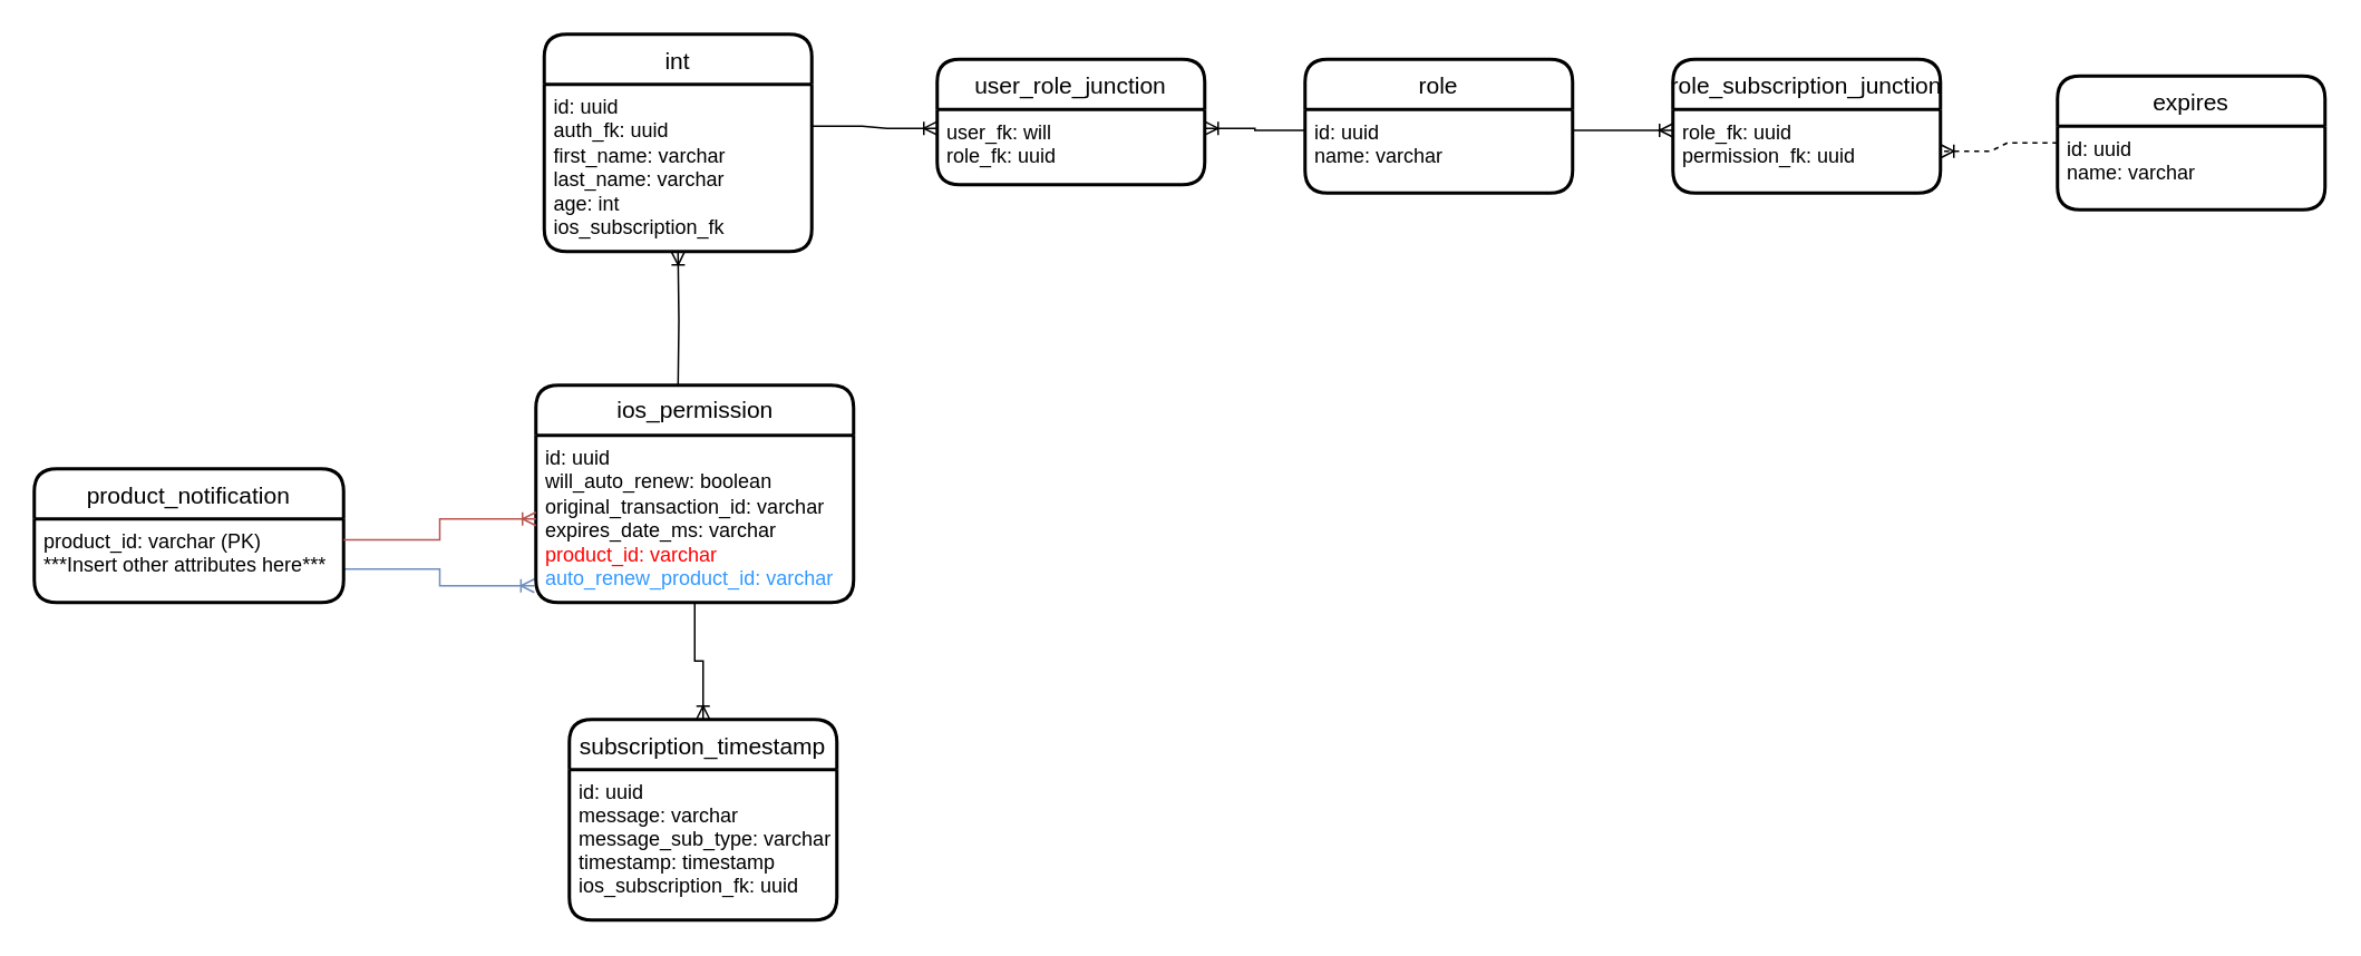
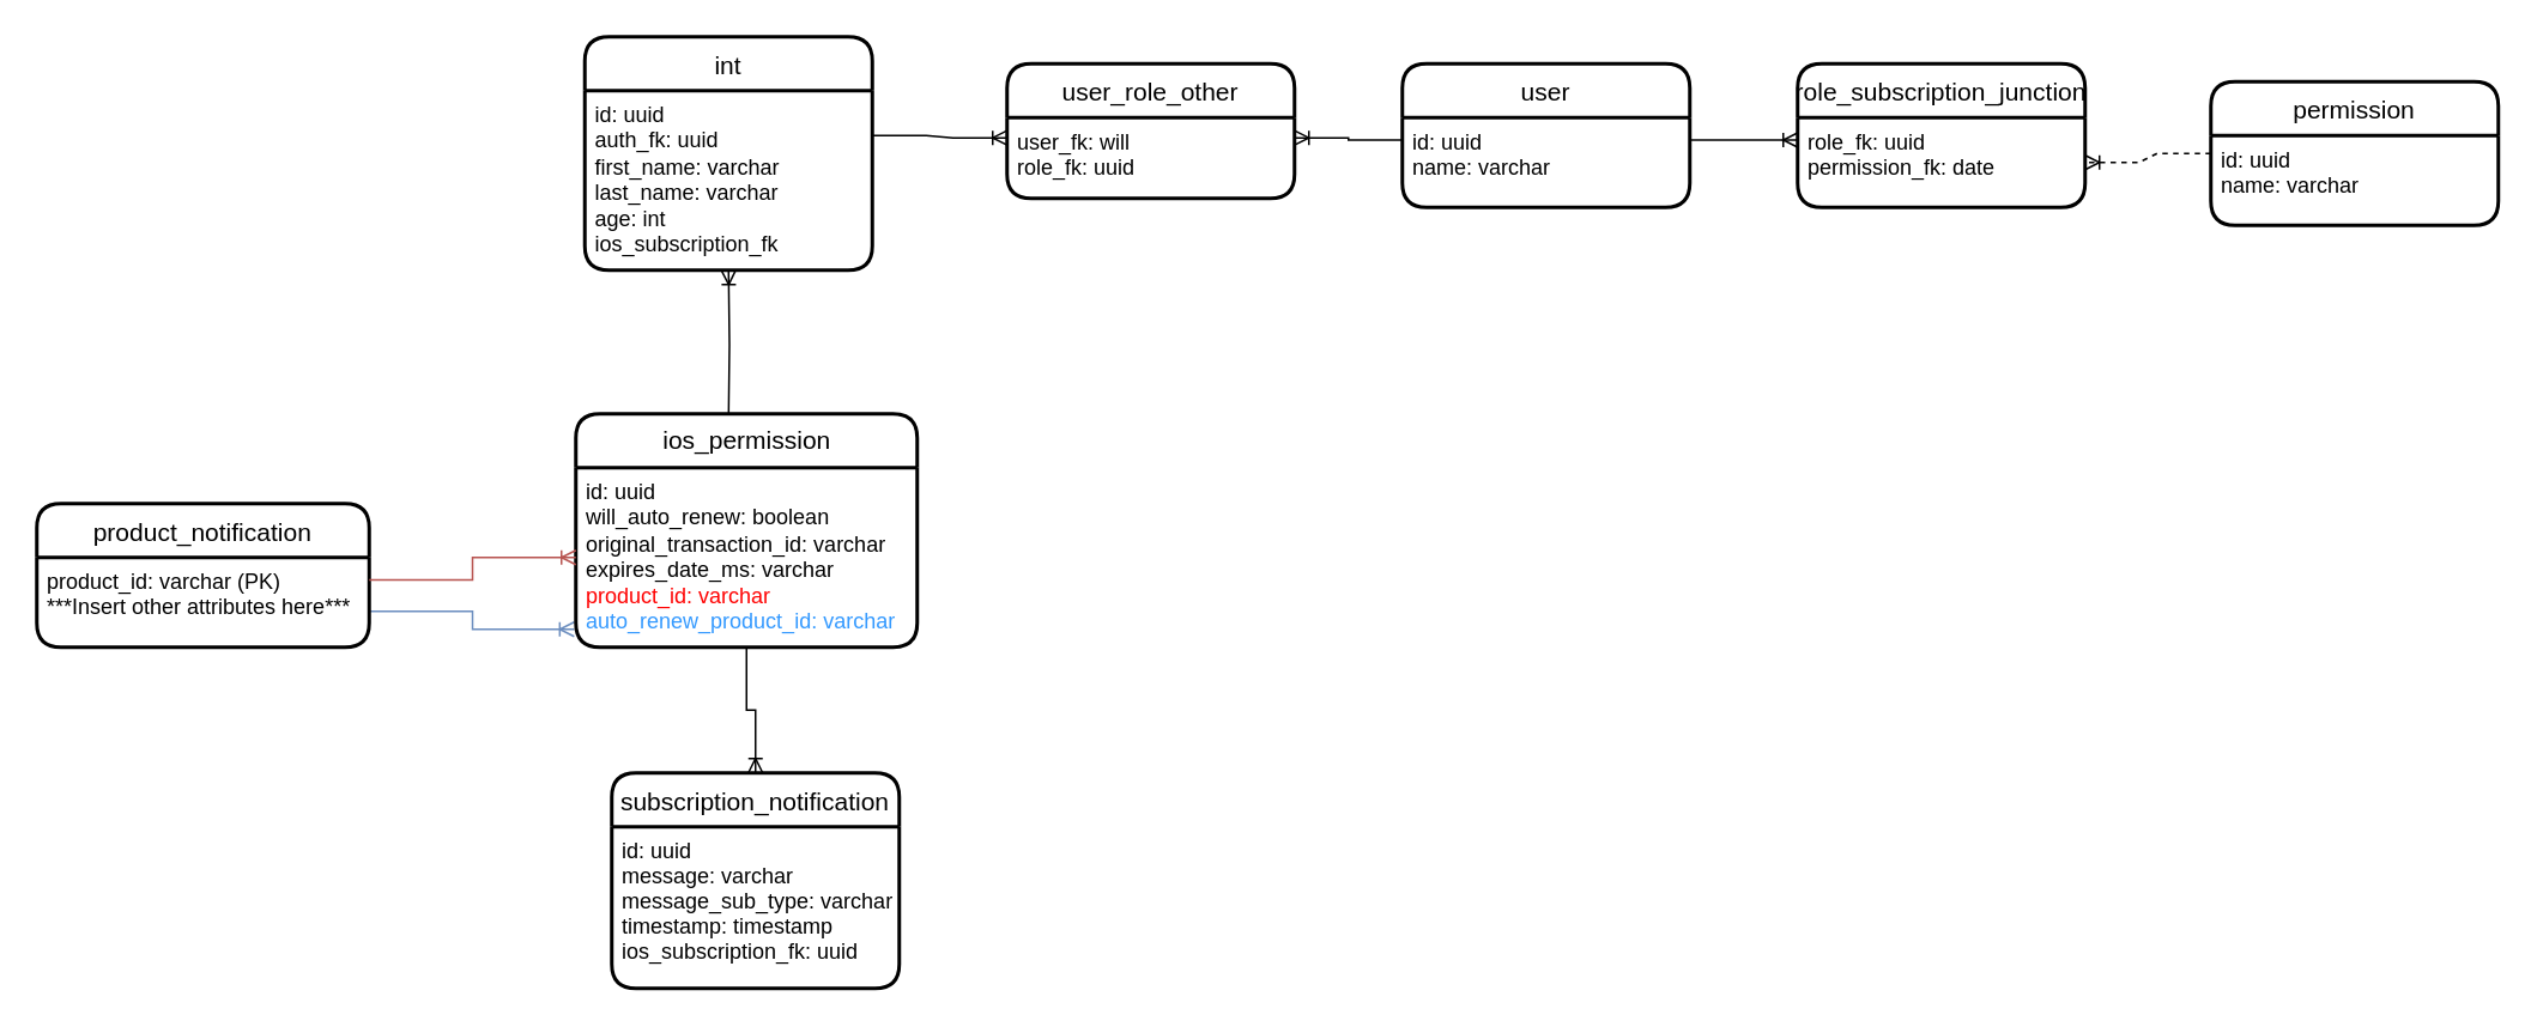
- <mxCell id="4" value="user_role_junction" style="swimlane;childLayout=stackLayout;horizontal=1;startSize=30;horizontalStack=0;rounded=1;fontSize=14;fontStyle=0;strokeWidth=2;resizeParent=0;resizeLast=1;shadow=0;dashed=0;align=center;" vertex="1" parent="1"><mxGeometry x="560" y="35" width="160" height="75" as="geometry" /></mxCell>
+ <mxCell id="4" value="user_role_other" style="swimlane;childLayout=stackLayout;horizontal=1;startSize=30;horizontalStack=0;rounded=1;fontSize=14;fontStyle=0;strokeWidth=2;resizeParent=0;resizeLast=1;shadow=0;dashed=0;align=center;" vertex="1" parent="1"><mxGeometry x="560" y="35" width="160" height="75" as="geometry" /></mxCell>
- <mxCell id="6" value="role" style="swimlane;childLayout=stackLayout;horizontal=1;startSize=30;horizontalStack=0;rounded=1;fontSize=14;fontStyle=0;strokeWidth=2;resizeParent=0;resizeLast=1;shadow=0;dashed=0;align=center;" vertex="1" parent="1"><mxGeometry x="780" y="35" width="160" height="80" as="geometry" /></mxCell>
+ <mxCell id="6" value="user" style="swimlane;childLayout=stackLayout;horizontal=1;startSize=30;horizontalStack=0;rounded=1;fontSize=14;fontStyle=0;strokeWidth=2;resizeParent=0;resizeLast=1;shadow=0;dashed=0;align=center;" vertex="1" parent="1"><mxGeometry x="780" y="35" width="160" height="80" as="geometry" /></mxCell>
- <mxCell id="10" value="expires" style="swimlane;childLayout=stackLayout;horizontal=1;startSize=30;horizontalStack=0;rounded=1;fontSize=14;fontStyle=0;strokeWidth=2;resizeParent=0;resizeLast=1;shadow=0;dashed=0;align=center;" vertex="1" parent="1"><mxGeometry x="1230" y="45" width="160" height="80" as="geometry" /></mxCell>
+ <mxCell id="10" value="permission" style="swimlane;childLayout=stackLayout;horizontal=1;startSize=30;horizontalStack=0;rounded=1;fontSize=14;fontStyle=0;strokeWidth=2;resizeParent=0;resizeLast=1;shadow=0;dashed=0;align=center;" vertex="1" parent="1"><mxGeometry x="1230" y="45" width="160" height="80" as="geometry" /></mxCell>
- <mxCell id="9" value="role_fk: uuid&#10;permission_fk: uuid&#10;" style="align=left;strokeColor=none;fillColor=none;spacingLeft=4;fontSize=12;verticalAlign=top;resizable=0;rotatable=0;part=1;" vertex="1" parent="8"><mxGeometry y="30" width="160" height="50" as="geometry" /></mxCell>
+ <mxCell id="9" value="role_fk: uuid&#10;permission_fk: date&#10;" style="align=left;strokeColor=none;fillColor=none;spacingLeft=4;fontSize=12;verticalAlign=top;resizable=0;rotatable=0;part=1;" vertex="1" parent="8"><mxGeometry y="30" width="160" height="50" as="geometry" /></mxCell>
- <mxCell id="15" value="subscription_timestamp" style="swimlane;childLayout=stackLayout;horizontal=1;startSize=30;horizontalStack=0;rounded=1;fontSize=14;fontStyle=0;strokeWidth=2;resizeParent=0;resizeLast=1;shadow=0;dashed=0;align=center;" vertex="1" parent="1"><mxGeometry x="340" y="430" width="160" height="120" as="geometry" /></mxCell>
+ <mxCell id="15" value="subscription_notification" style="swimlane;childLayout=stackLayout;horizontal=1;startSize=30;horizontalStack=0;rounded=1;fontSize=14;fontStyle=0;strokeWidth=2;resizeParent=0;resizeLast=1;shadow=0;dashed=0;align=center;" vertex="1" parent="1"><mxGeometry x="340" y="430" width="160" height="120" as="geometry" /></mxCell>
